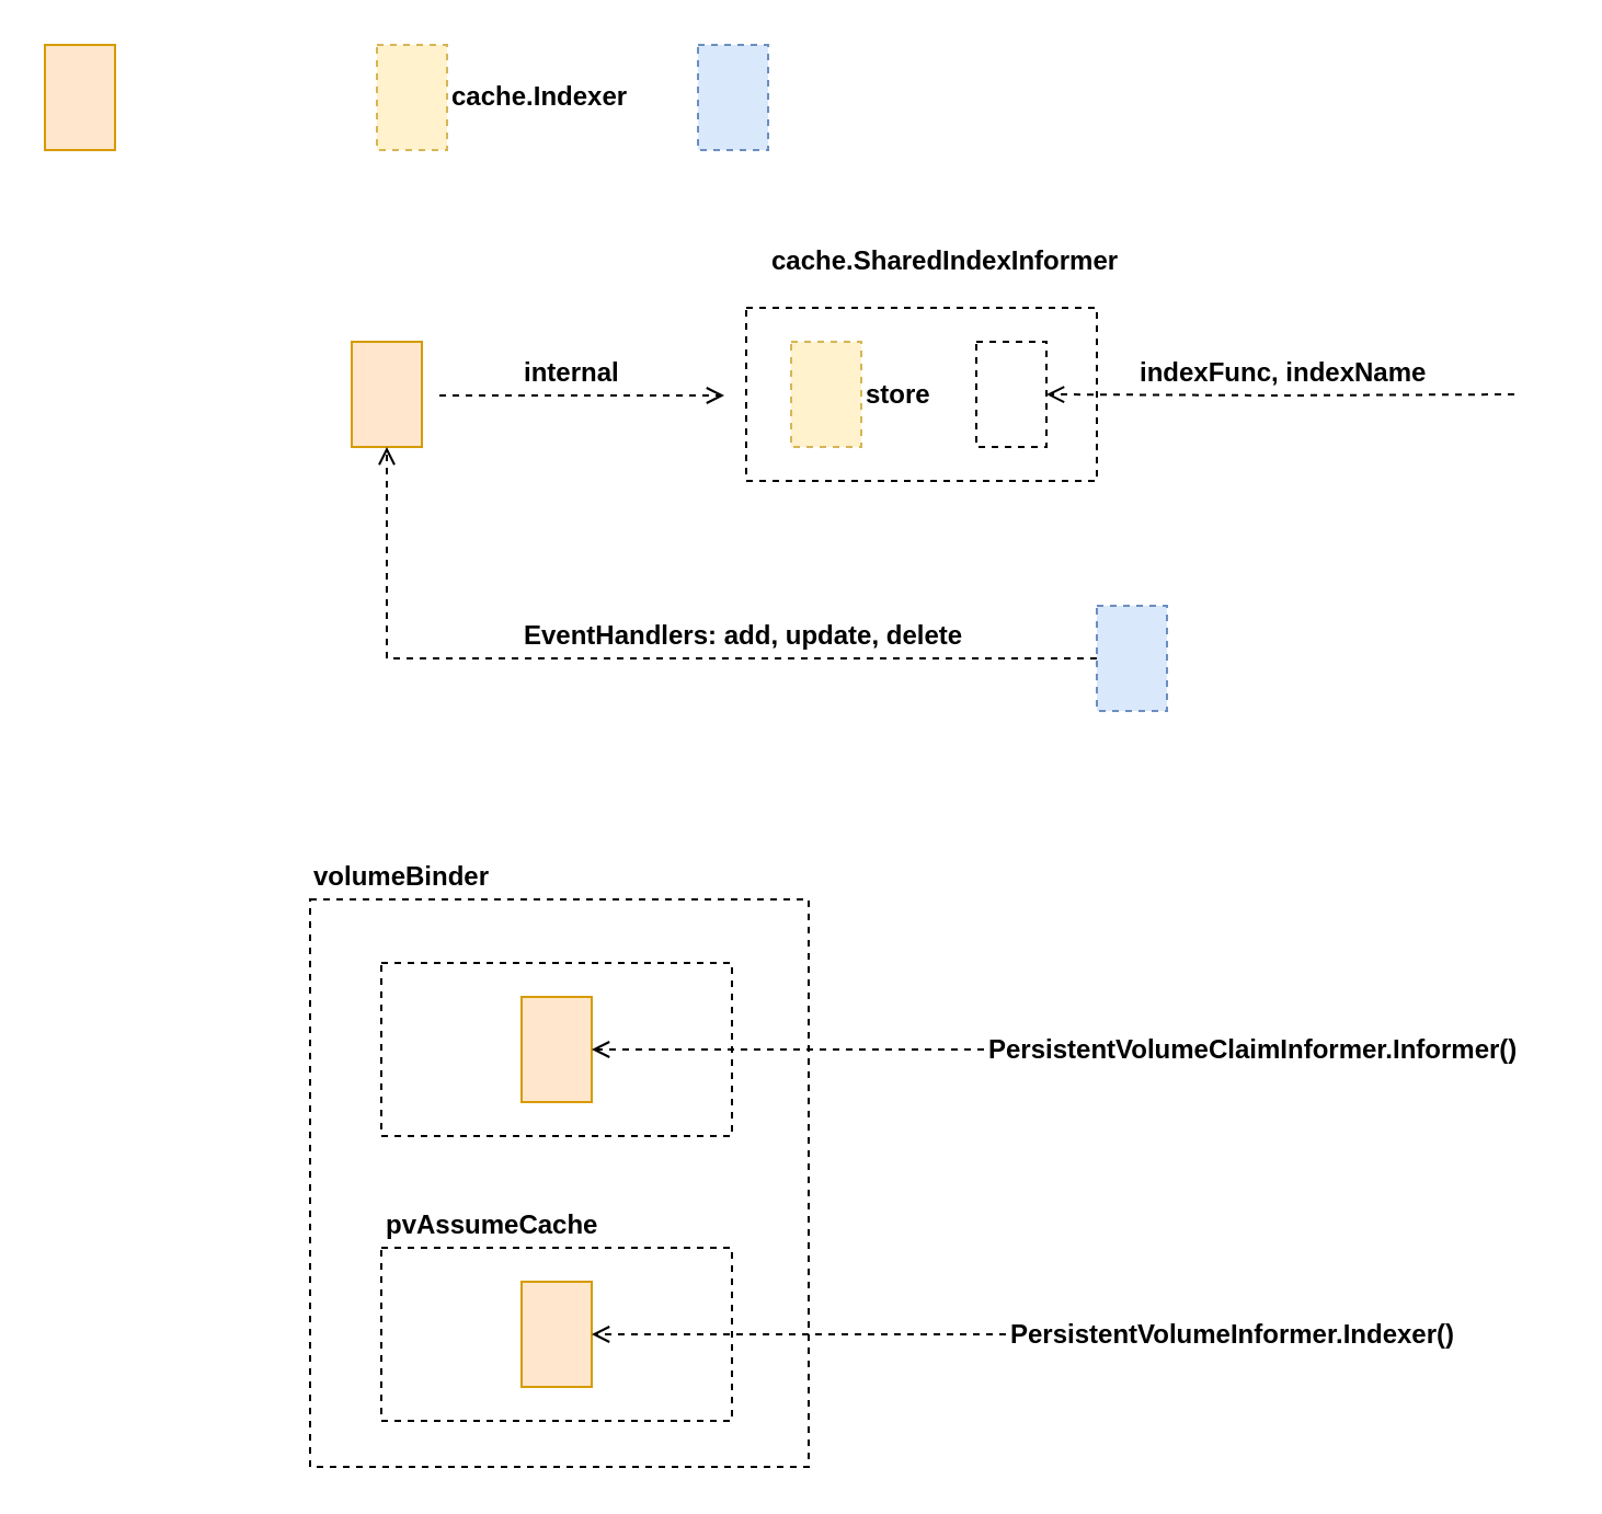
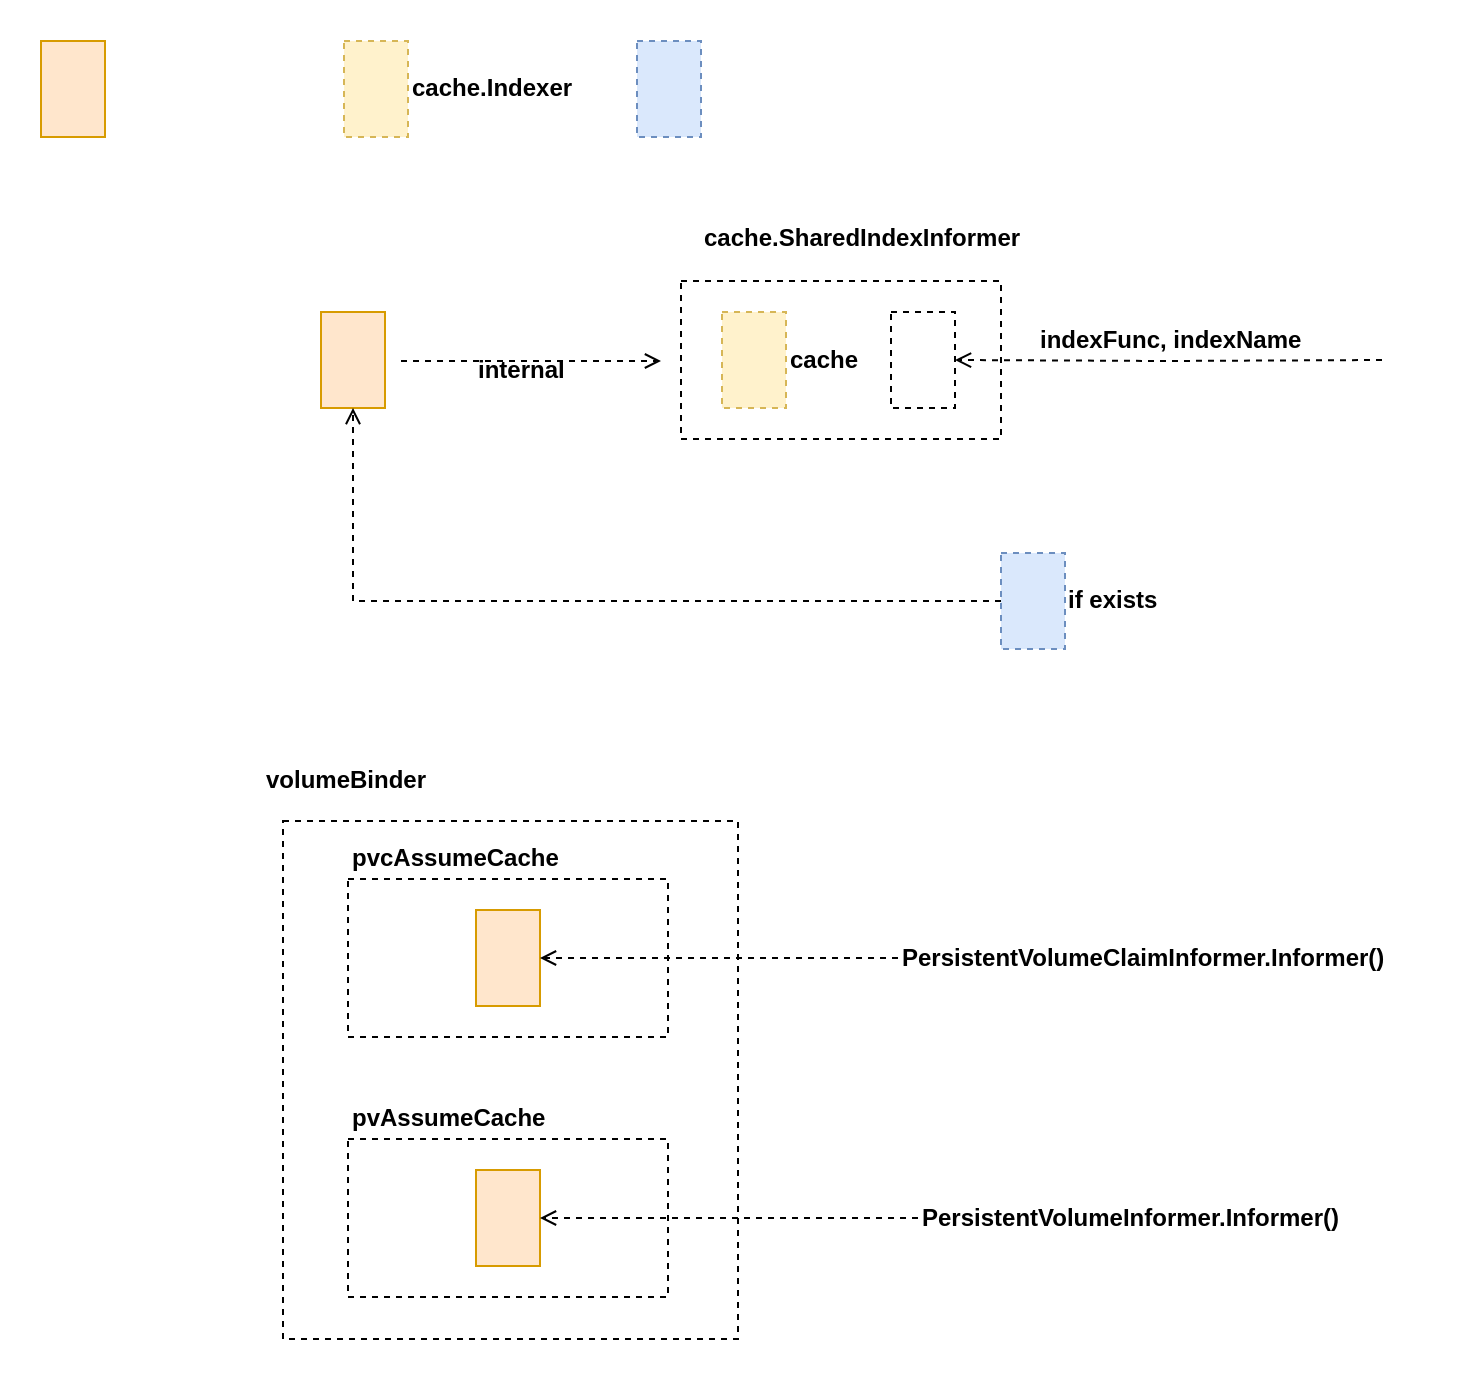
- <mxCell id="31" value="internal" style="text;html=1;align=left;verticalAlign=middle;resizable=0;points=[];autosize=1;fontSize=12;fontStyle=1" vertex="1" parent="1"><mxGeometry x="237" y="159.5" width="60" height="20" as="geometry" /></mxCell>
+ <mxCell id="31" value="internal" style="text;html=1;align=left;verticalAlign=middle;resizable=0;points=[];autosize=1;fontSize=12;fontStyle=1" vertex="1" parent="1"><mxGeometry x="237" y="174.5" width="60" height="20" as="geometry" /></mxCell>
- <mxCell id="13" value="store" style="text;html=1;align=left;verticalAlign=middle;resizable=0;points=[];autosize=1;fontSize=12;fontStyle=1" vertex="1" parent="1"><mxGeometry x="392.5" y="169.5" width="40" height="20" as="geometry" /></mxCell>
+ <mxCell id="13" value="cache" style="text;html=1;align=left;verticalAlign=middle;resizable=0;points=[];autosize=1;fontSize=12;fontStyle=1" vertex="1" parent="1"><mxGeometry x="392.5" y="169.5" width="40" height="20" as="geometry" /></mxCell>
- <mxCell id="19" value="EventHandlers: add, update, delete" style="text;html=1;align=left;verticalAlign=middle;resizable=0;points=[];autosize=1;fontSize=12;fontStyle=1" vertex="1" parent="1"><mxGeometry x="237" y="280" width="220" height="20" as="geometry" /></mxCell>
+ <mxCell id="20" value="if exists" style="text;html=1;align=left;verticalAlign=middle;resizable=0;points=[];autosize=1;fontSize=12;fontStyle=1" vertex="1" parent="1"><mxGeometry x="532" y="290" width="60" height="20" as="geometry" /></mxCell>
- <mxCell id="30" value="volumeBinder" style="text;html=1;align=left;verticalAlign=middle;resizable=0;points=[];autosize=1;fontSize=12;fontStyle=1" vertex="1" parent="1"><mxGeometry x="141" y="390" width="100" height="20" as="geometry" /></mxCell>
+ <mxCell id="30" value="volumeBinder" style="text;html=1;align=left;verticalAlign=middle;resizable=0;points=[];autosize=1;fontSize=12;fontStyle=1" vertex="1" parent="1"><mxGeometry x="131" y="380" width="100" height="20" as="geometry" /></mxCell>
+ <mxCell id="22" value="pvcAssumeCache" style="text;html=1;align=left;verticalAlign=middle;resizable=0;points=[];autosize=1;fontSize=12;fontStyle=1" vertex="1" parent="1"><mxGeometry x="173.5" y="419" width="120" height="20" as="geometry" /></mxCell>
- <mxCell id="29" value="PersistentVolumeInformer.Indexer()" style="text;html=1;align=left;verticalAlign=middle;resizable=0;points=[];autosize=1;fontSize=12;fontStyle=1" vertex="1" parent="1"><mxGeometry x="458.5" y="598.5" width="220" height="20" as="geometry" /></mxCell>
+ <mxCell id="29" value="PersistentVolumeInformer.Informer()" style="text;html=1;align=left;verticalAlign=middle;resizable=0;points=[];autosize=1;fontSize=12;fontStyle=1" vertex="1" parent="1"><mxGeometry x="458.5" y="598.5" width="220" height="20" as="geometry" /></mxCell>
